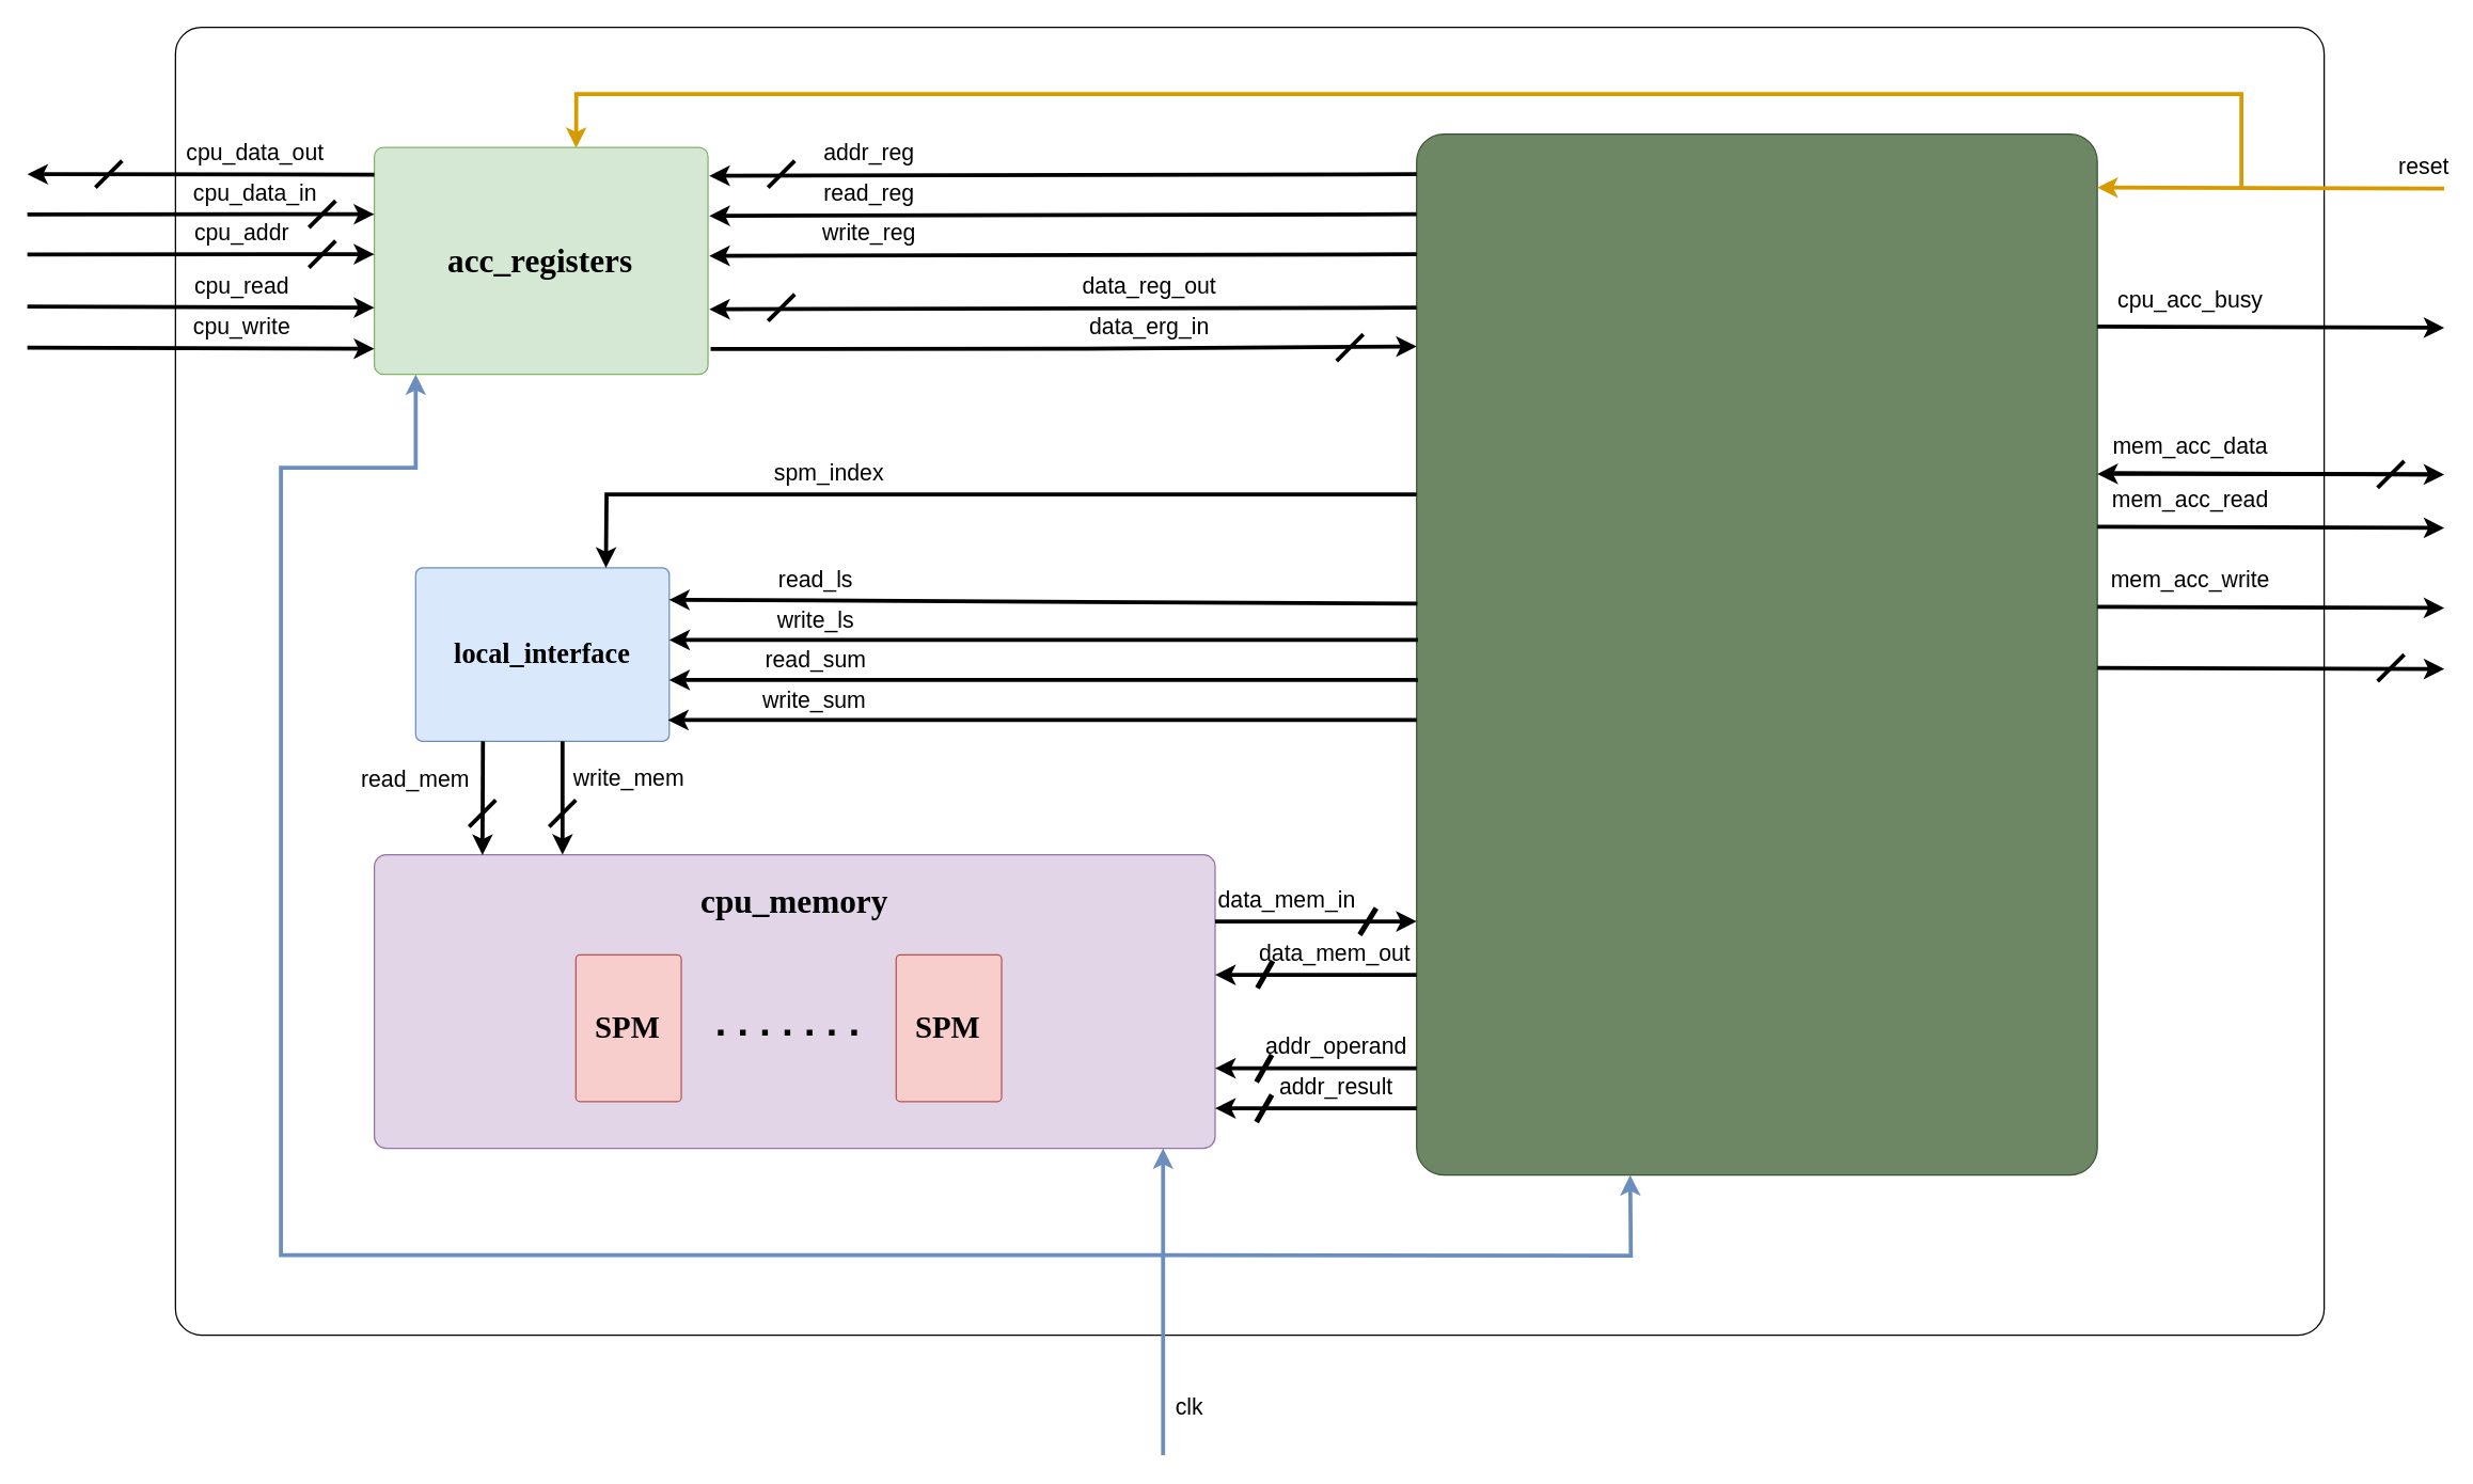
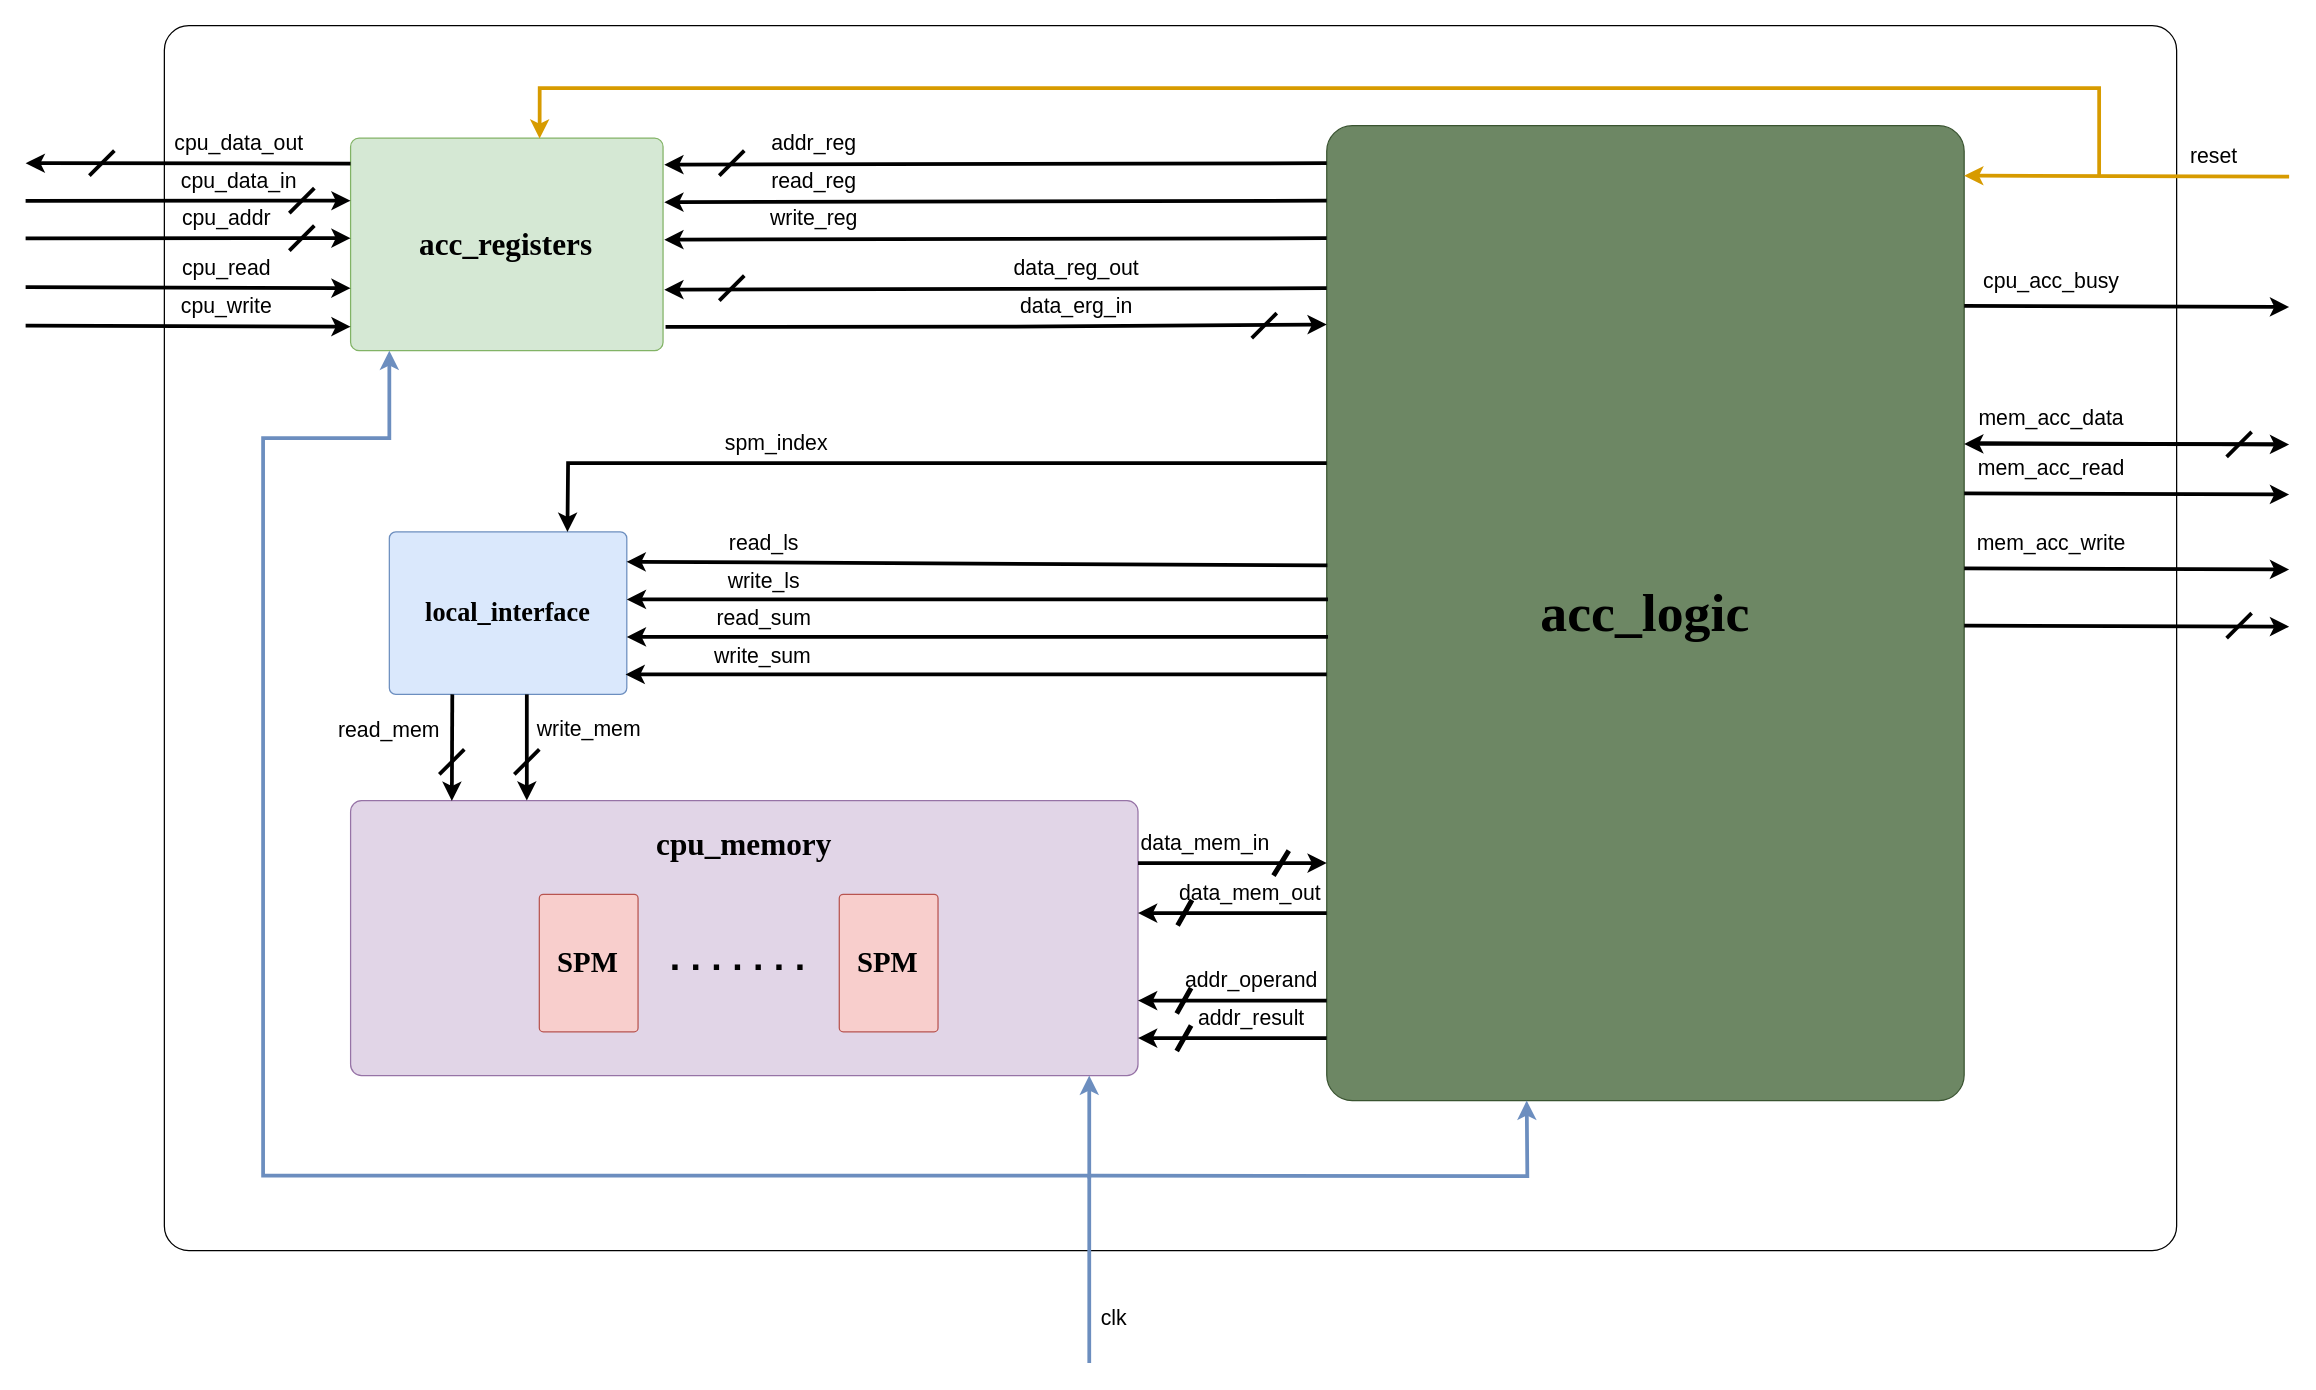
- <mxCell id="93" value="reset" style="text;html=1;align=center;verticalAlign=middle;whiteSpace=wrap;rounded=0;fontSize=17;" vertex="1" parent="1"><mxGeometry x="1786" y="110" width="60" height="30" as="geometry" /></mxCell>
+ <mxCell id="93" value="reset" style="text;html=1;align=center;verticalAlign=middle;whiteSpace=wrap;rounded=0;fontSize=17;" vertex="1" parent="1"><mxGeometry x="1741" y="110" width="60" height="30" as="geometry" /></mxCell>
+ <mxCell id="21" value="&lt;font style=&quot;font-size: 43px;&quot;&gt;acc_logic&lt;/font&gt;" style="text;html=1;align=center;verticalAlign=middle;whiteSpace=wrap;rounded=0;fontFamily=Verdana;fontStyle=1;fontSize=19;" vertex="1" parent="19"><mxGeometry x="164.156" y="316.216" width="181.688" height="147.568" as="geometry" /></mxCell>
